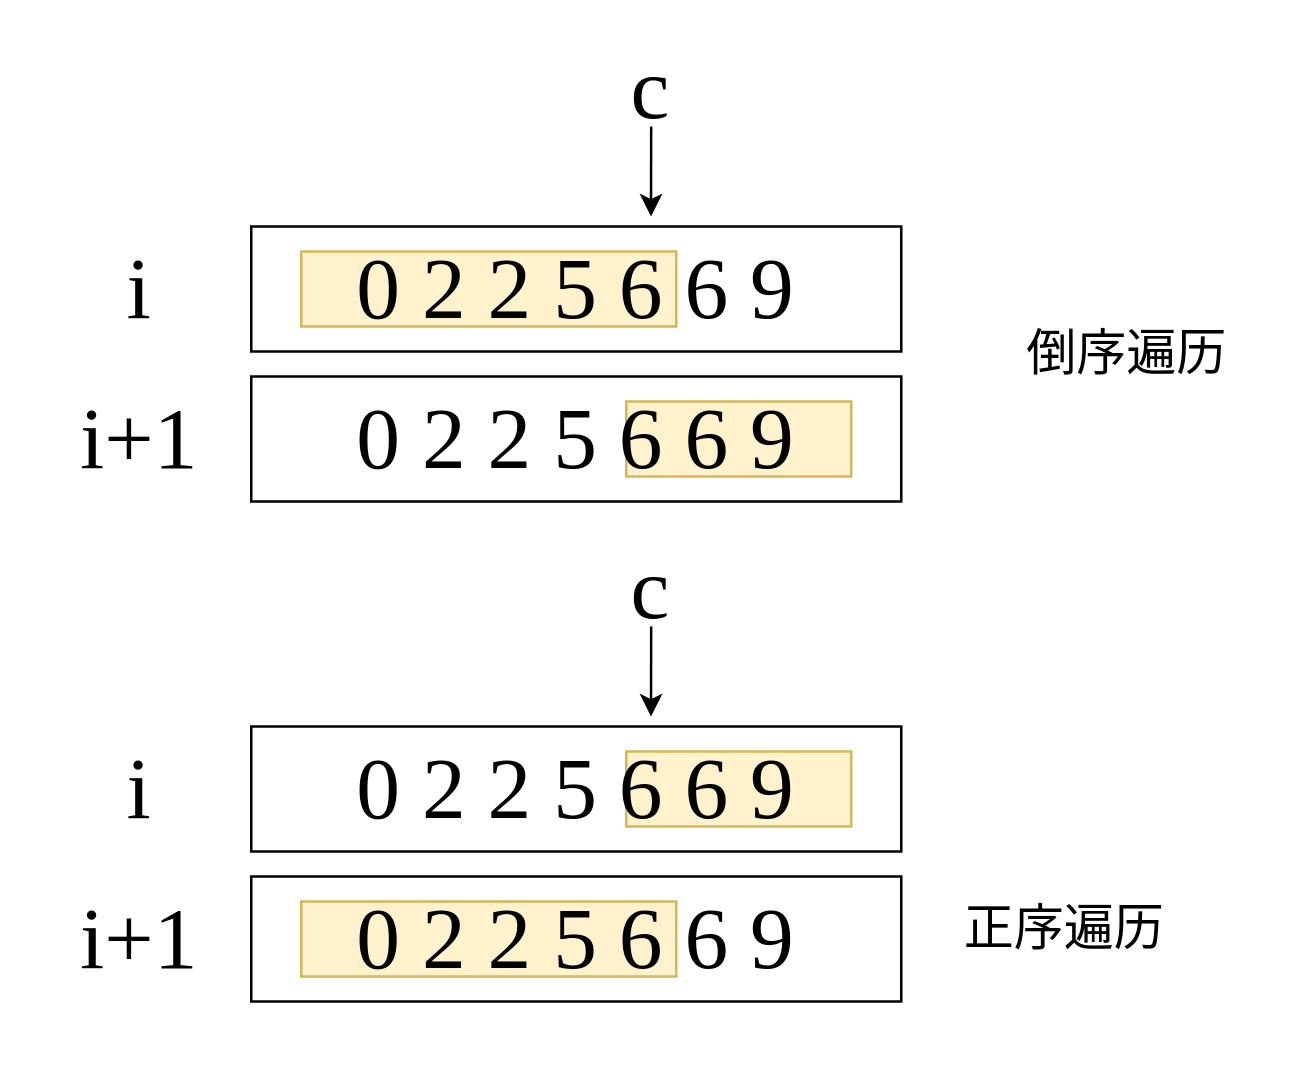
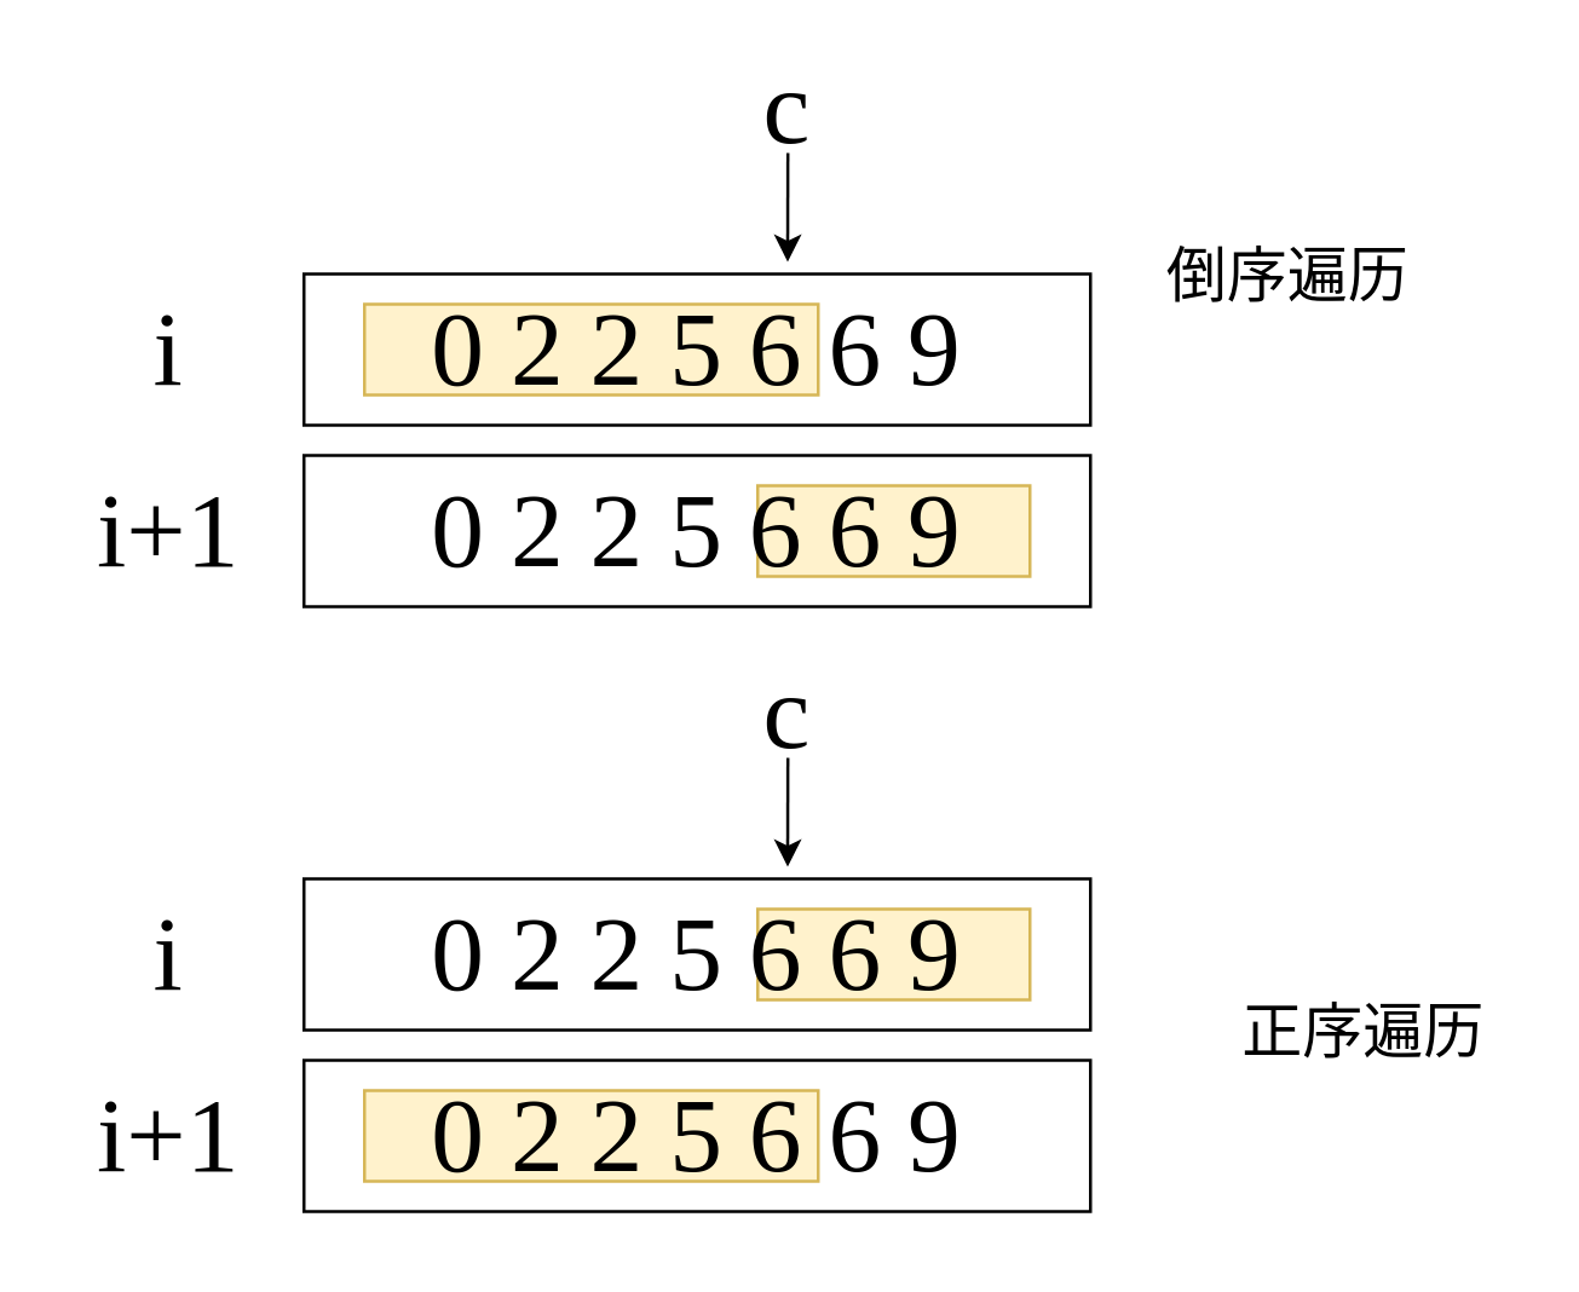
- <mxCell id="18" value="倒序遍历" style="text;html=1;align=center;verticalAlign=middle;resizable=0;points=[];autosize=1;strokeColor=none;fillColor=none;fontFamily=Comic Sans MS;fontSize=20;" vertex="1" parent="1"><mxGeometry x="400" y="120" width="100" height="40" as="geometry" /></mxCell>
+ <mxCell id="18" value="倒序遍历" style="text;html=1;align=center;verticalAlign=middle;resizable=0;points=[];autosize=1;strokeColor=none;fillColor=none;fontFamily=Comic Sans MS;fontSize=20;" vertex="1" parent="1"><mxGeometry x="375" y="70" width="100" height="40" as="geometry" /></mxCell>
- <mxCell id="19" value="正序遍历" style="text;html=1;align=center;verticalAlign=middle;resizable=0;points=[];autosize=1;strokeColor=none;fillColor=none;fontFamily=Comic Sans MS;fontSize=20;" vertex="1" parent="1"><mxGeometry x="375" y="350" width="100" height="40" as="geometry" /></mxCell>
+ <mxCell id="19" value="正序遍历" style="text;html=1;align=center;verticalAlign=middle;resizable=0;points=[];autosize=1;strokeColor=none;fillColor=none;fontFamily=Comic Sans MS;fontSize=20;" vertex="1" parent="1"><mxGeometry x="400" y="320" width="100" height="40" as="geometry" /></mxCell>
